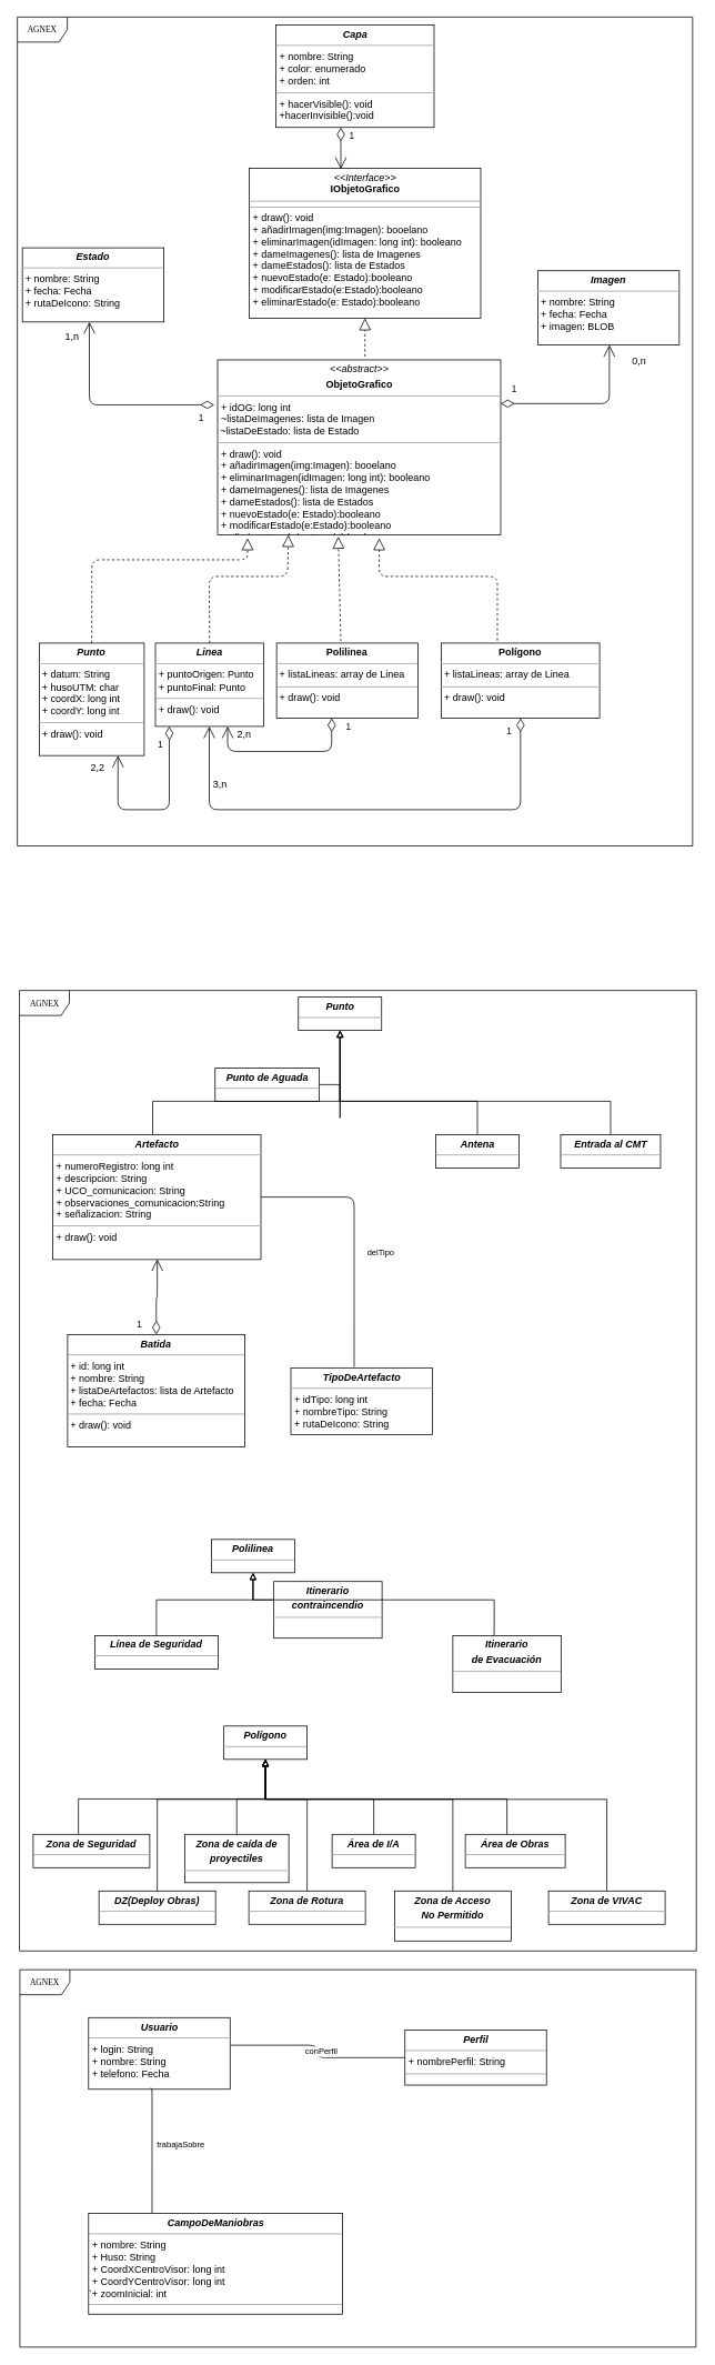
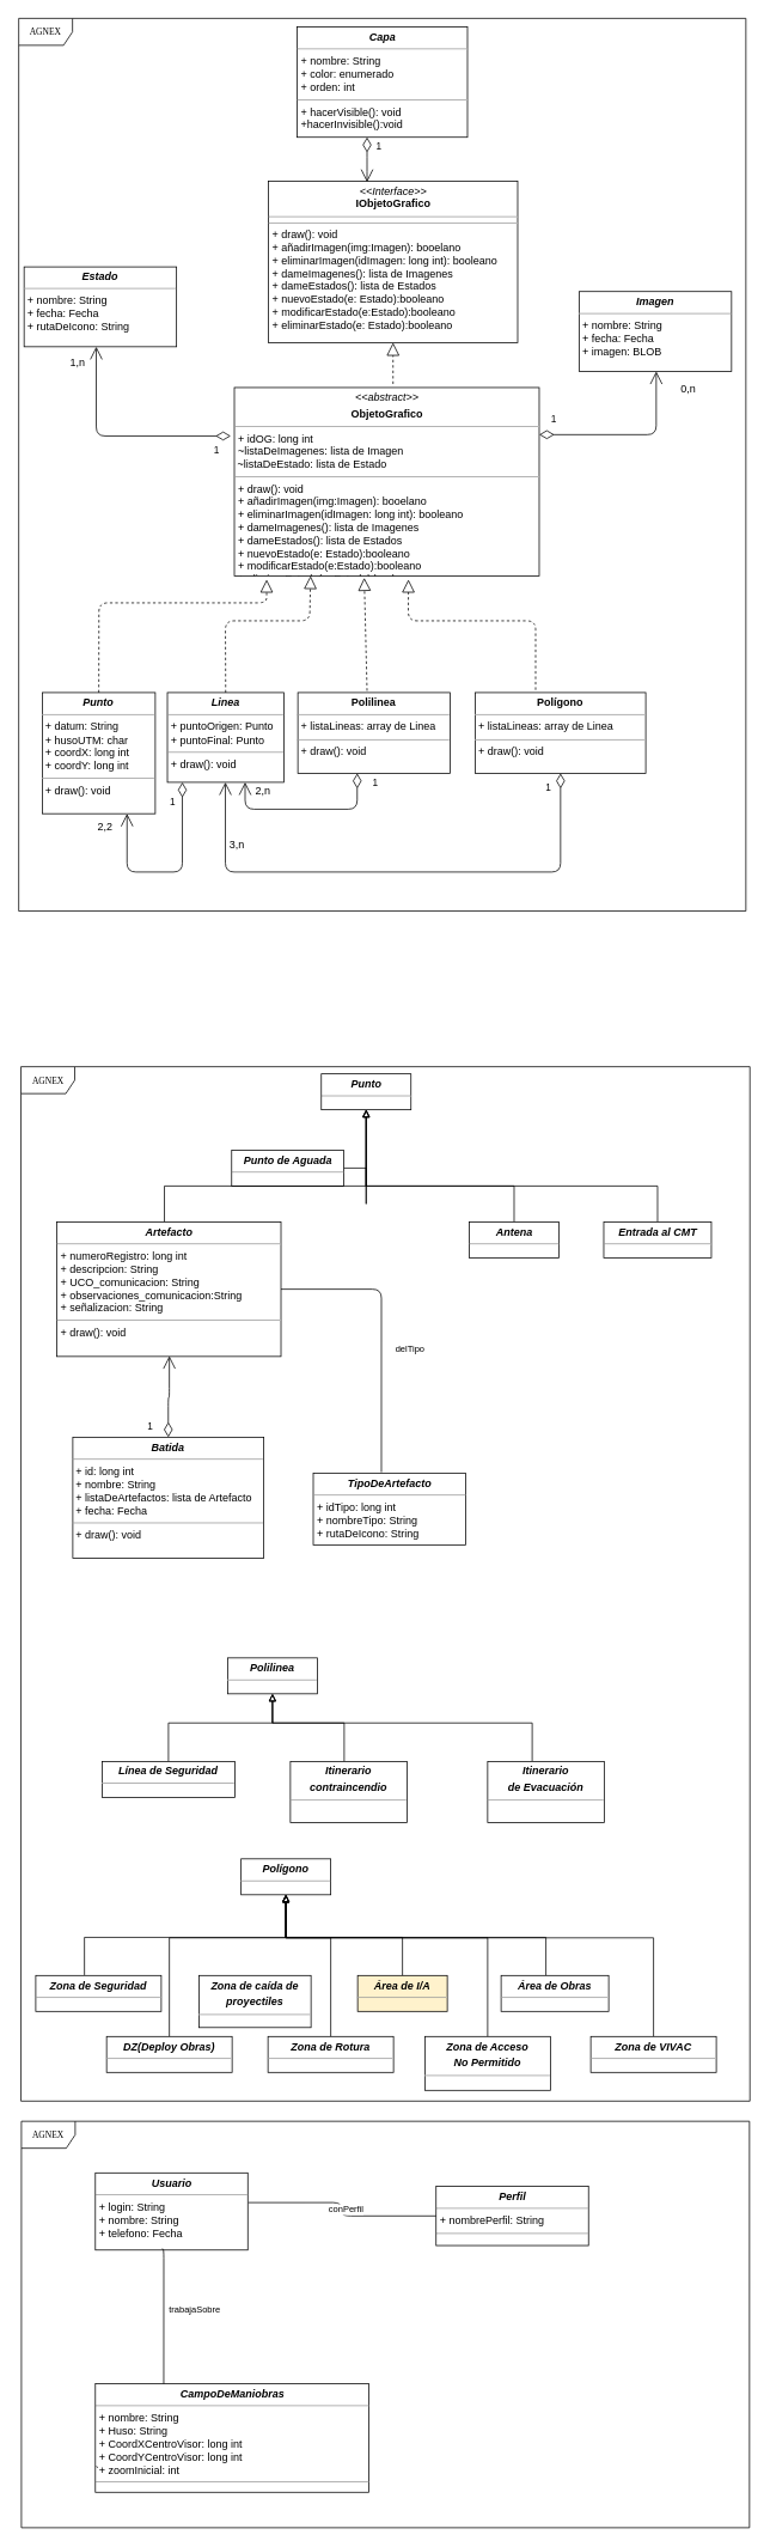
- <mxCell id="37" value="&lt;p style=&quot;margin: 0px ; margin-top: 4px ; text-align: center&quot;&gt;&lt;i&gt;&lt;b&gt;Itinerario &lt;br&gt;&lt;/b&gt;&lt;/i&gt;&lt;/p&gt;&lt;p style=&quot;margin: 0px ; margin-top: 4px ; text-align: center&quot;&gt;&lt;i&gt;&lt;b&gt;contraincendio&lt;br&gt;&lt;/b&gt;&lt;/i&gt;&lt;/p&gt;&lt;hr size=&quot;1&quot;&gt;" style="verticalAlign=top;align=left;overflow=fill;fontSize=12;fontFamily=Helvetica;html=1;rounded=0;shadow=0;comic=0;labelBackgroundColor=none;strokeColor=#000000;strokeWidth=1;fillColor=#ffffff;" parent="34" vertex="1"><mxGeometry x="215" y="65.5" width="130" height="68" as="geometry" /></mxCell>
+ <mxCell id="37" value="&lt;p style=&quot;margin: 0px ; margin-top: 4px ; text-align: center&quot;&gt;&lt;i&gt;&lt;b&gt;Itinerario &lt;br&gt;&lt;/b&gt;&lt;/i&gt;&lt;/p&gt;&lt;p style=&quot;margin: 0px ; margin-top: 4px ; text-align: center&quot;&gt;&lt;i&gt;&lt;b&gt;contraincendio&lt;br&gt;&lt;/b&gt;&lt;/i&gt;&lt;/p&gt;&lt;hr size=&quot;1&quot;&gt;" style="verticalAlign=top;align=left;overflow=fill;fontSize=12;fontFamily=Helvetica;html=1;rounded=0;shadow=0;comic=0;labelBackgroundColor=none;strokeColor=#000000;strokeWidth=1;fillColor=#ffffff;" parent="34" vertex="1"><mxGeometry x="210" y="130.5" width="130" height="68" as="geometry" /></mxCell>
- <mxCell id="50" style="edgeStyle=orthogonalEdgeStyle;rounded=0;orthogonalLoop=1;jettySize=auto;html=1;entryX=0.5;entryY=1;entryDx=0;entryDy=0;startArrow=none;startFill=0;endArrow=block;endFill=0;jumpStyle=sharp;" parent="42" source="51" target="43" edge="1"><mxGeometry relative="1" as="geometry"><Array as="points"><mxPoint x="244" y="87.5" /><mxPoint x="279" y="87.5" /></Array></mxGeometry></mxCell>
- <mxCell id="46" value="&lt;p style=&quot;margin: 0px ; margin-top: 4px ; text-align: center&quot;&gt;&lt;i&gt;&lt;b&gt;Área de I/A&lt;br&gt;&lt;/b&gt;&lt;/i&gt;&lt;/p&gt;&lt;hr size=&quot;1&quot;&gt;" style="verticalAlign=top;align=left;overflow=fill;fontSize=12;fontFamily=Helvetica;html=1;rounded=0;shadow=0;comic=0;labelBackgroundColor=none;strokeColor=#000000;strokeWidth=1;fillColor=#ffffff;" parent="42" vertex="1"><mxGeometry x="359" y="130" width="100" height="40" as="geometry" /></mxCell>
+ <mxCell id="46" value="&lt;p style=&quot;margin: 0px ; margin-top: 4px ; text-align: center&quot;&gt;&lt;i&gt;&lt;b&gt;Área de I/A&lt;br&gt;&lt;/b&gt;&lt;/i&gt;&lt;/p&gt;&lt;hr size=&quot;1&quot;&gt;" style="verticalAlign=top;align=left;overflow=fill;fontSize=12;fontFamily=Helvetica;html=1;rounded=0;shadow=0;comic=0;labelBackgroundColor=none;strokeColor=#000000;strokeWidth=1;fillColor=#fff2cc;" parent="42" vertex="1"><mxGeometry x="359" y="130" width="100" height="40" as="geometry" /></mxCell>
